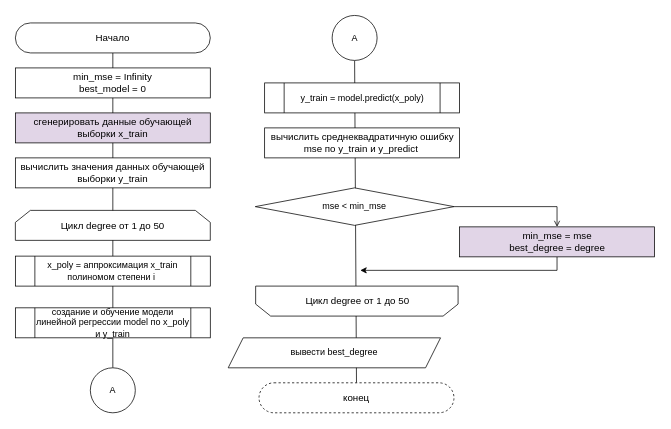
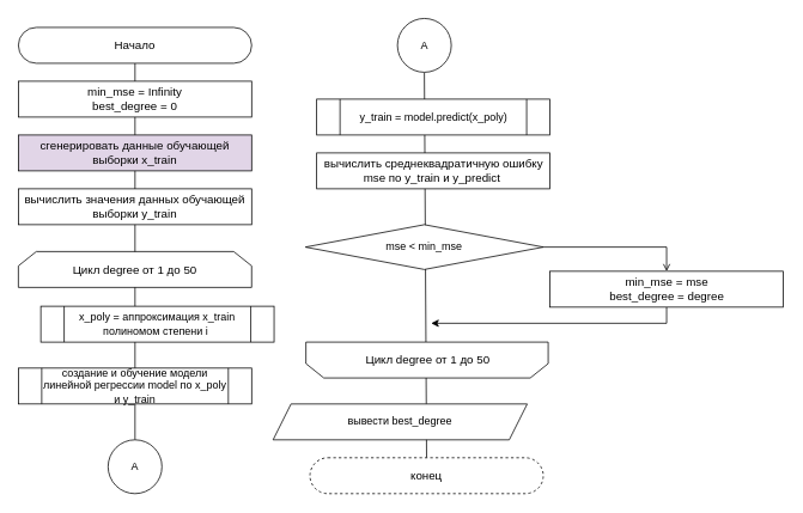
- <mxCell id="17" value="min_mse = Infinity&lt;br&gt;best_model = 0" style="rounded=0;whiteSpace=wrap;html=1;fontSize=13;" vertex="1" parent="1"><mxGeometry x="20" y="90" width="260" height="40" as="geometry" /></mxCell>
+ <mxCell id="17" value="min_mse = Infinity&lt;br&gt;best_degree = 0" style="rounded=0;whiteSpace=wrap;html=1;fontSize=13;" vertex="1" parent="1"><mxGeometry x="20" y="90" width="260" height="40" as="geometry" /></mxCell>
- <mxCell id="19" value="min_mse = mse&lt;br&gt;best_degree = degree" style="rounded=0;whiteSpace=wrap;html=1;fontSize=13;fillColor=#e1d5e7;" vertex="1" parent="1"><mxGeometry x="612.5" y="302" width="260" height="40" as="geometry" /></mxCell>
+ <mxCell id="19" value="min_mse = mse&lt;br&gt;best_degree = degree" style="rounded=0;whiteSpace=wrap;html=1;fontSize=13;" vertex="1" parent="1"><mxGeometry x="612.5" y="302" width="260" height="40" as="geometry" /></mxCell>
- <mxCell id="11" value="x_poly = аппроксимация x_train полиномом степени i&amp;nbsp;" style="shape=process;whiteSpace=wrap;html=1;backgroundOutline=1;" vertex="1" parent="1"><mxGeometry x="20" y="341" width="260" height="40" as="geometry" /></mxCell>
+ <mxCell id="11" value="x_poly = аппроксимация x_train полиномом степени i&amp;nbsp;" style="shape=process;whiteSpace=wrap;html=1;backgroundOutline=1;" vertex="1" parent="1"><mxGeometry x="45" y="341" width="260" height="40" as="geometry" /></mxCell>
